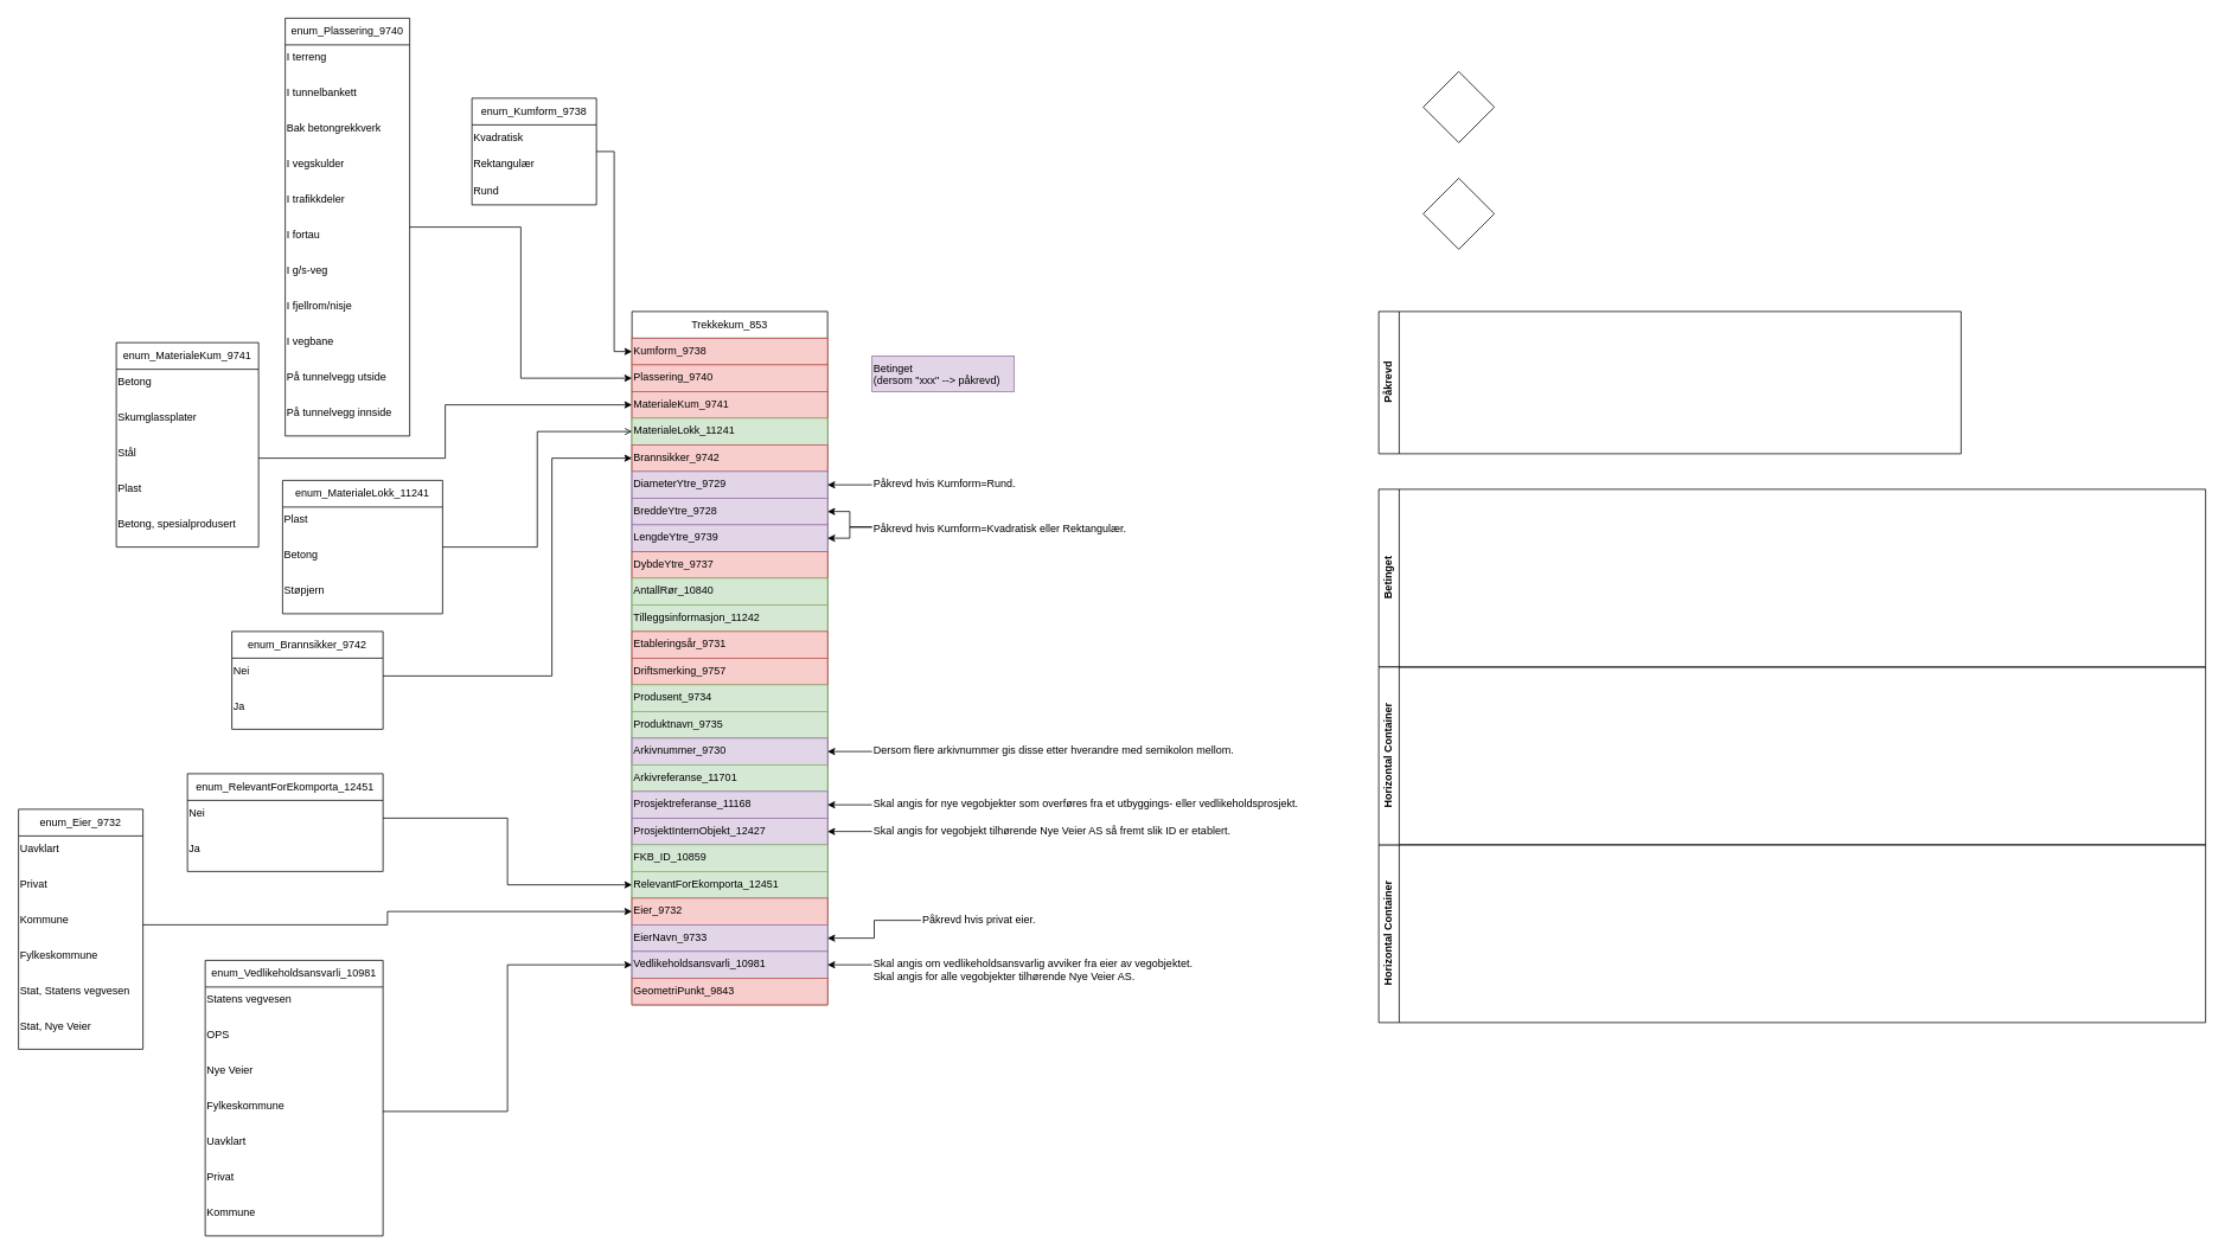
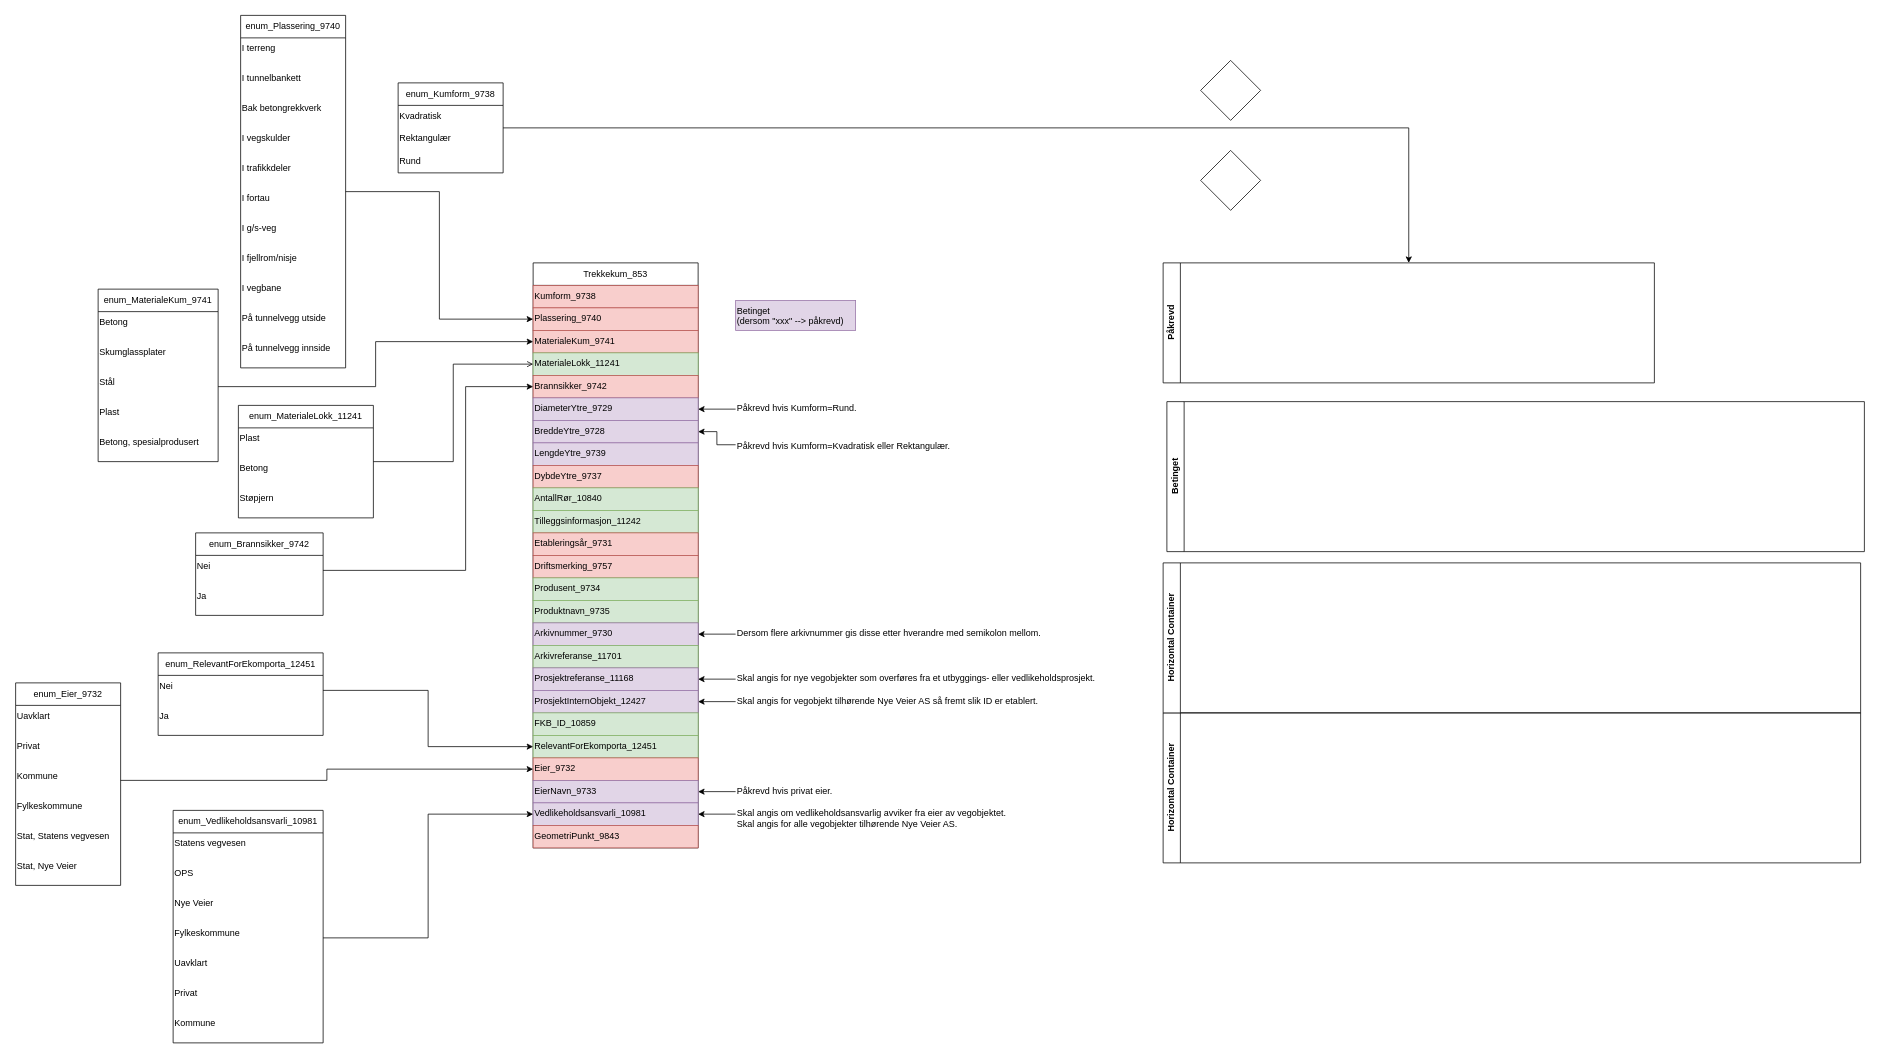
- <mxCell id="35" style="edgeStyle=orthogonalEdgeStyle;rounded=0;orthogonalLoop=1;jettySize=auto;html=1;entryX=0;entryY=0.5;entryDx=0;entryDy=0;" edge="1" parent="1" source="36" target="8"><mxGeometry relative="1" as="geometry" /></mxCell>
+ <mxCell id="35" style="edgeStyle=orthogonalEdgeStyle;rounded=0;orthogonalLoop=1;jettySize=auto;html=1;" edge="1" parent="1" source="36" target="2"><mxGeometry relative="1" as="geometry" /></mxCell>
- <mxCell id="93" style="edgeStyle=orthogonalEdgeStyle;rounded=0;orthogonalLoop=1;jettySize=auto;html=1;entryX=1;entryY=0.5;entryDx=0;entryDy=0;" edge="1" parent="1" source="94" target="15"><mxGeometry relative="1" as="geometry" /></mxCell>
- <mxCell id="3" value="Betinget" style="swimlane;horizontal=0;whiteSpace=wrap;html=1;" vertex="1" parent="1"><mxGeometry x="1550" y="550" width="930" height="200" as="geometry" /></mxCell>
+ <mxCell id="3" value="Betinget" style="swimlane;horizontal=0;whiteSpace=wrap;html=1;" vertex="1" parent="1"><mxGeometry x="1555" y="535" width="930" height="200" as="geometry" /></mxCell>
- <mxCell id="102" value="Påkrevd hvis privat eier." style="text;whiteSpace=wrap;" vertex="1" parent="1"><mxGeometry x="1035" y="1020" width="140" height="30" as="geometry" /></mxCell>
+ <mxCell id="102" value="Påkrevd hvis privat eier." style="text;whiteSpace=wrap;" vertex="1" parent="1"><mxGeometry x="980" y="1040" width="140" height="30" as="geometry" /></mxCell>
